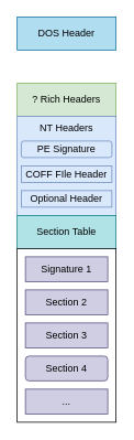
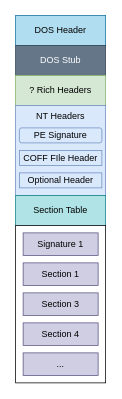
+ <mxCell id="3" value="DOS Stub" style="rounded=0;whiteSpace=wrap;html=1;fillColor=#647687;fontColor=#ffffff;strokeColor=#314354;" vertex="1" parent="1"><mxGeometry x="20" y="60" width="120" height="40" as="geometry" /></mxCell>
- <mxCell id="9" value="Section 2" style="rounded=0;whiteSpace=wrap;html=1;fillColor=#d0cee2;strokeColor=#56517e;" vertex="1" parent="1"><mxGeometry x="30" y="350" width="100" height="30" as="geometry" /></mxCell>
+ <mxCell id="9" value="Section 1" style="rounded=0;whiteSpace=wrap;html=1;fillColor=#d0cee2;strokeColor=#56517e;" vertex="1" parent="1"><mxGeometry x="30" y="350" width="100" height="30" as="geometry" /></mxCell>
- <mxCell id="11" value="Section 4" style="whiteSpace=wrap;html=1;fillColor=#d0cee2;strokeColor=#56517e;rounded=1;" vertex="1" parent="1"><mxGeometry x="30" y="430" width="100" height="30" as="geometry" /></mxCell>
+ <mxCell id="11" value="Section 4" style="rounded=0;whiteSpace=wrap;html=1;fillColor=#d0cee2;strokeColor=#56517e;" vertex="1" parent="1"><mxGeometry x="30" y="430" width="100" height="30" as="geometry" /></mxCell>
